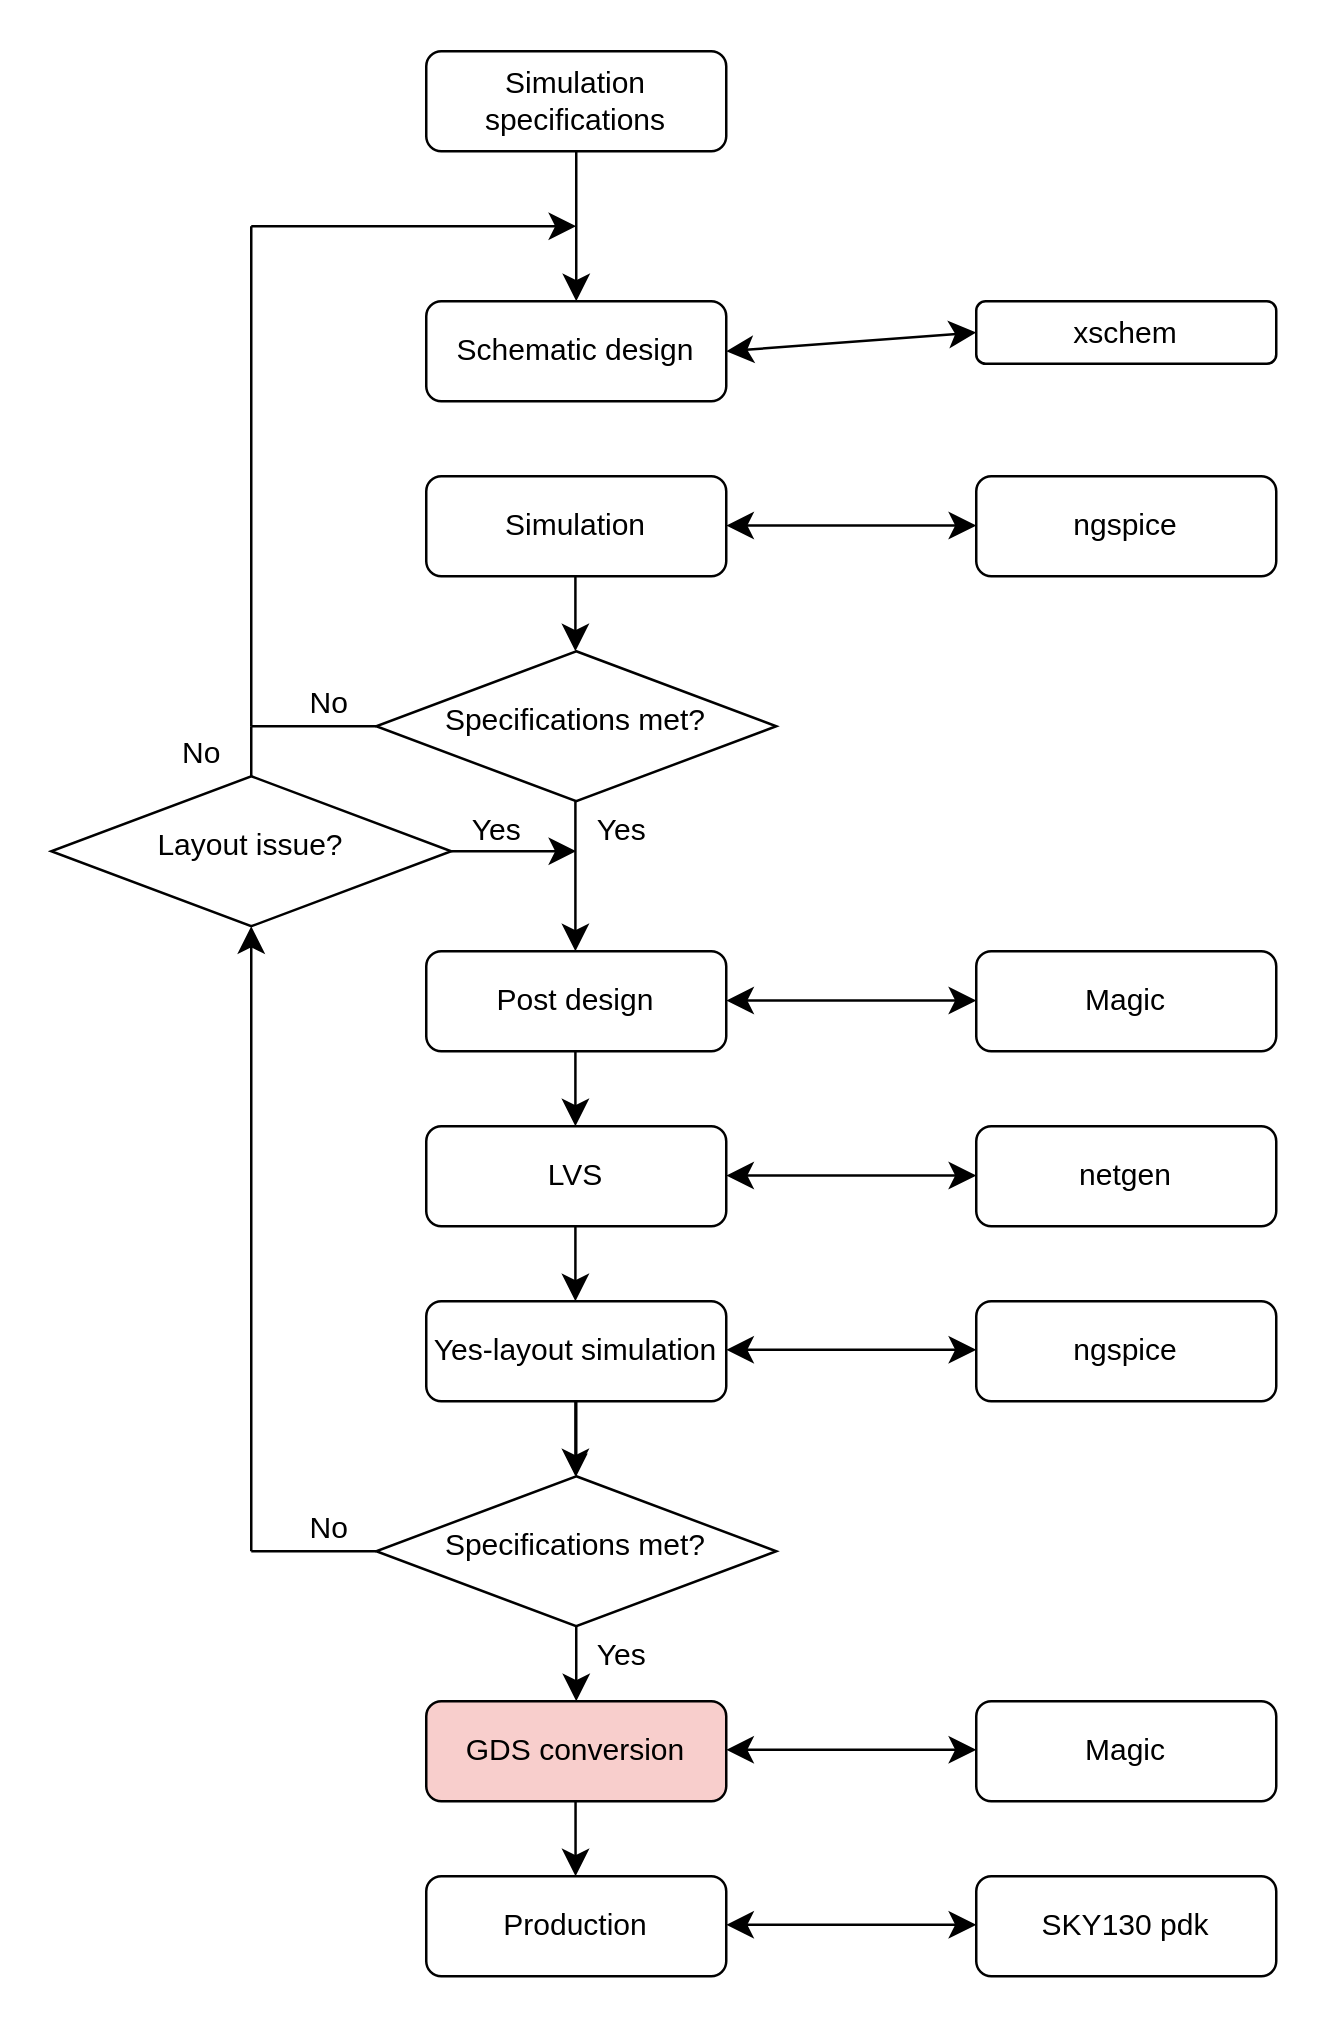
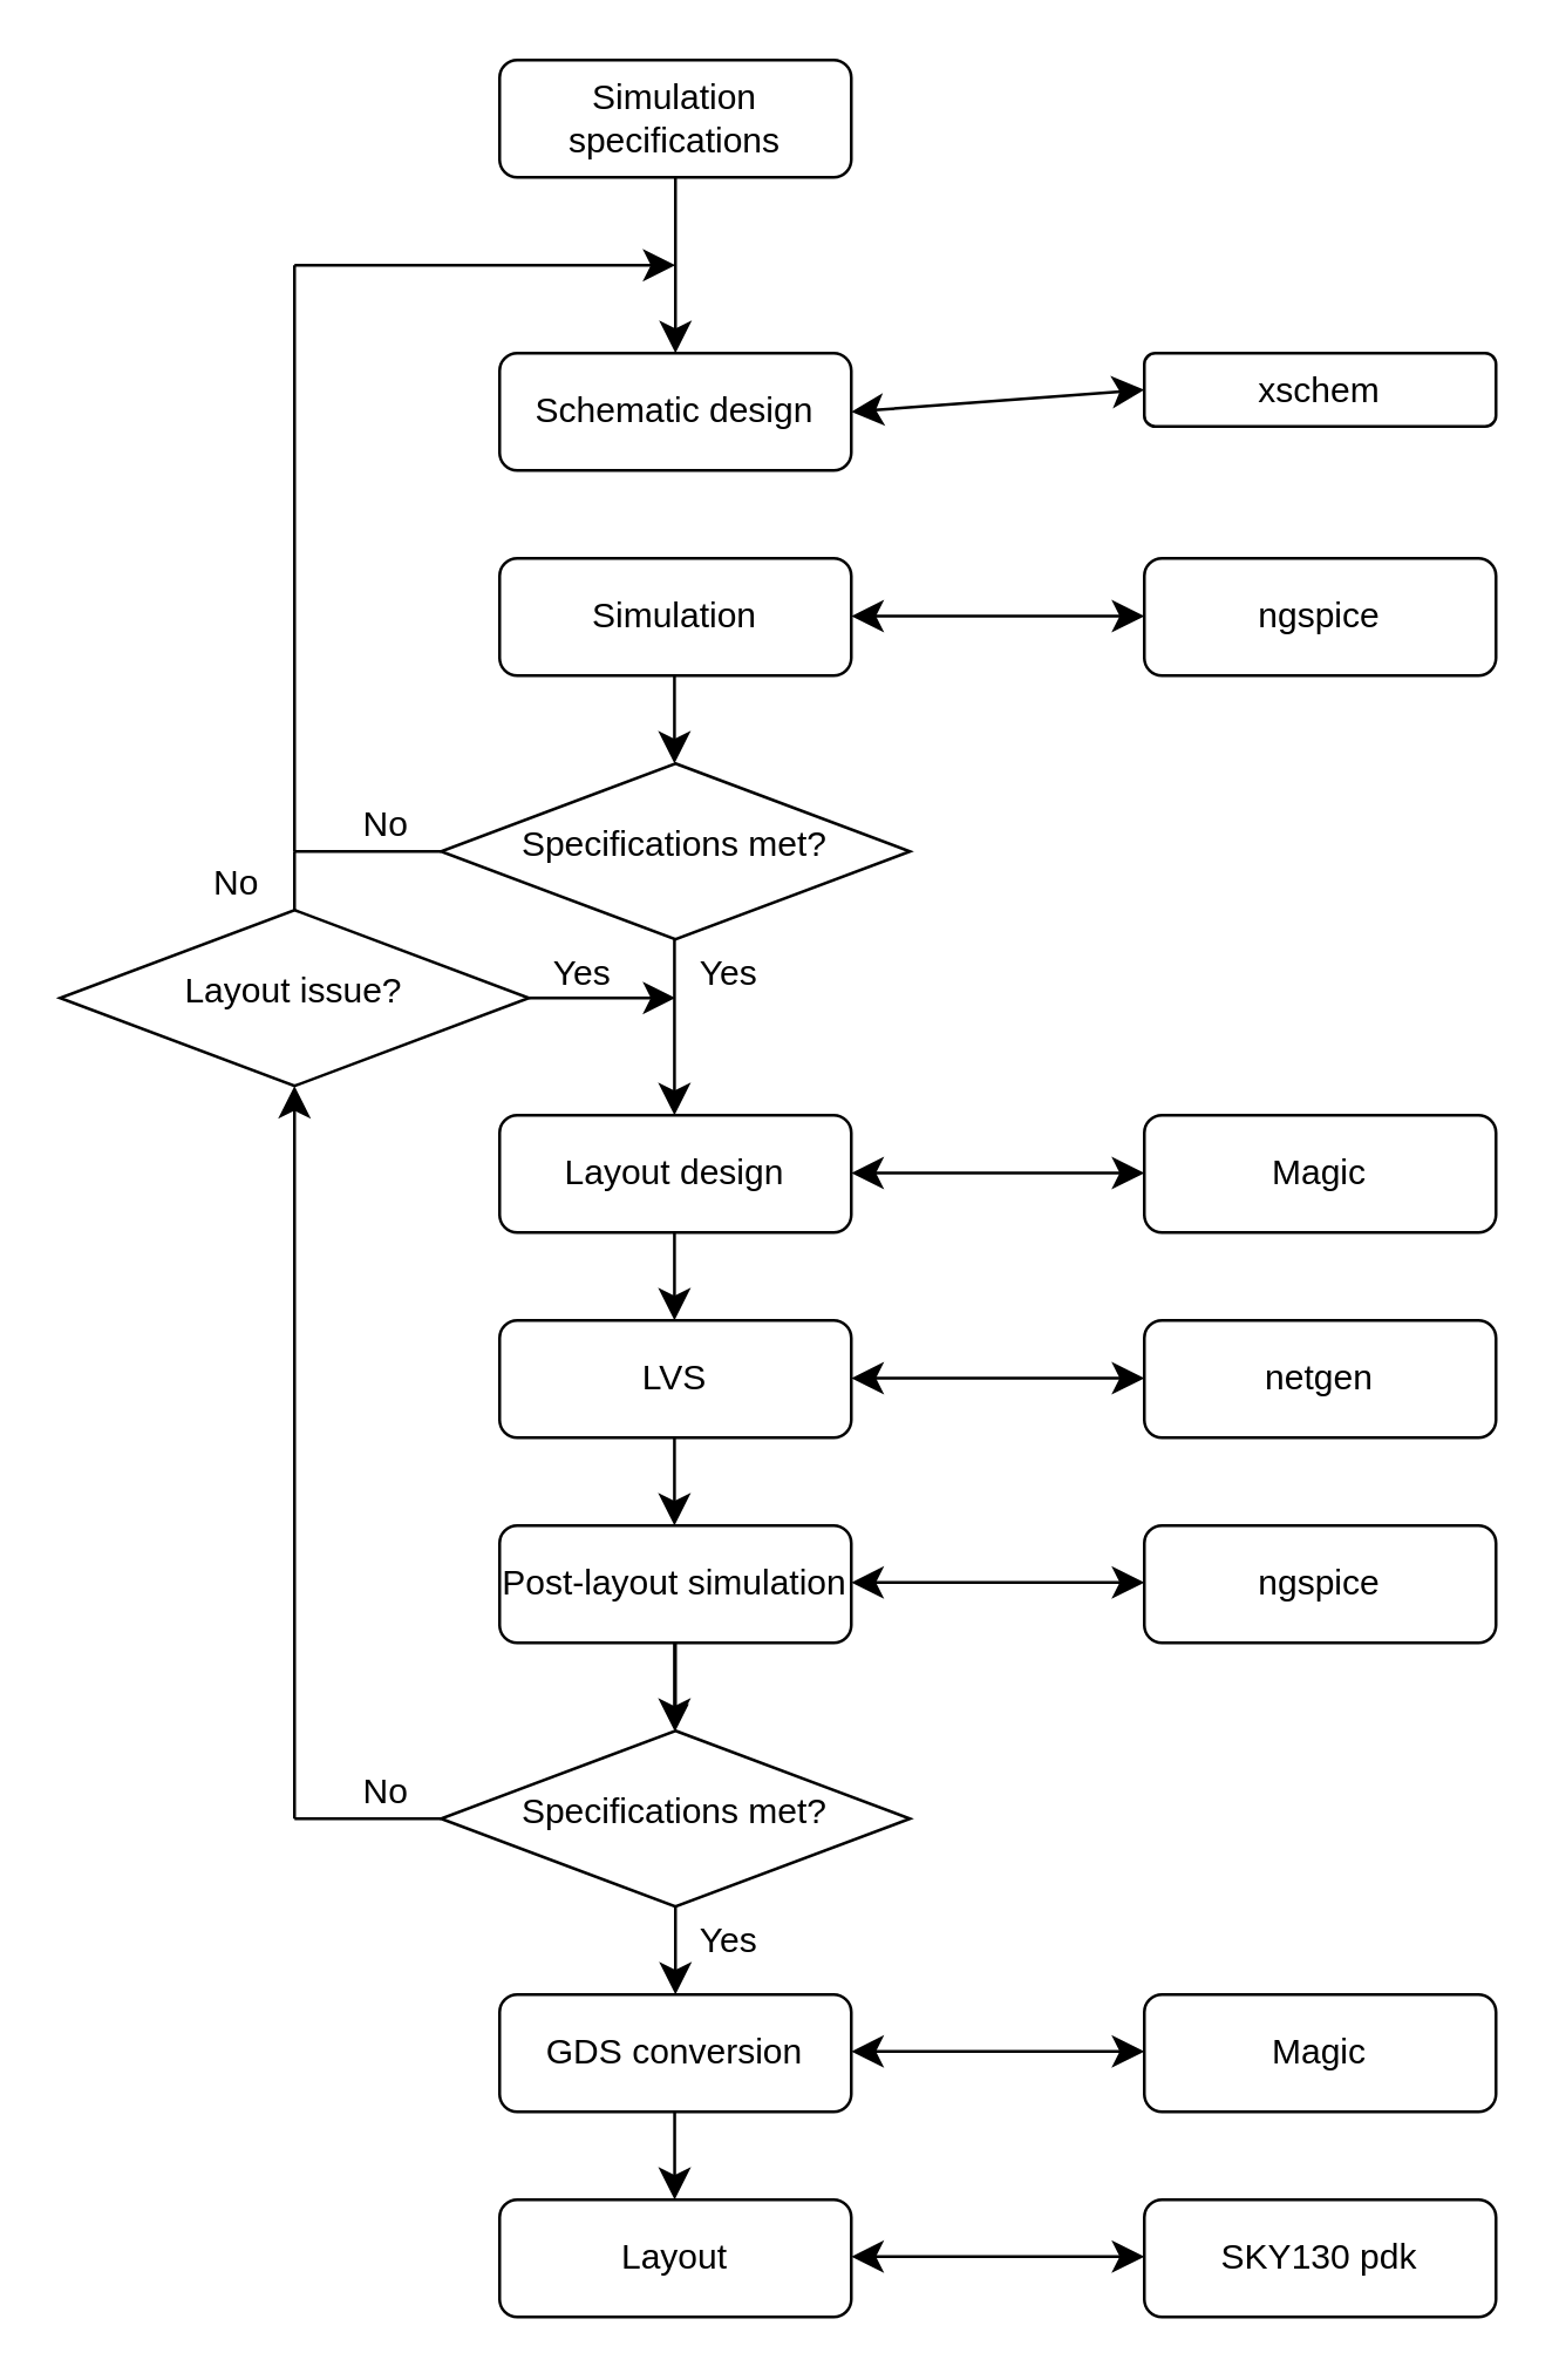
- <mxCell id="11" value="Post design" style="rounded=1;whiteSpace=wrap;html=1;fontSize=12;glass=0;strokeWidth=1;shadow=0;labelBackgroundColor=none;" parent="1" vertex="1"><mxGeometry x="170" y="380" width="120" height="40" as="geometry" /></mxCell>
+ <mxCell id="11" value="Layout design" style="rounded=1;whiteSpace=wrap;html=1;fontSize=12;glass=0;strokeWidth=1;shadow=0;labelBackgroundColor=none;" parent="1" vertex="1"><mxGeometry x="170" y="380" width="120" height="40" as="geometry" /></mxCell>
- <mxCell id="14" value="Yes-layout simulation" style="rounded=1;whiteSpace=wrap;html=1;fontSize=12;glass=0;strokeWidth=1;shadow=0;labelBackgroundColor=none;" parent="1" vertex="1"><mxGeometry x="170" y="520" width="120" height="40" as="geometry" /></mxCell>
+ <mxCell id="14" value="Post-layout simulation" style="rounded=1;whiteSpace=wrap;html=1;fontSize=12;glass=0;strokeWidth=1;shadow=0;labelBackgroundColor=none;" parent="1" vertex="1"><mxGeometry x="170" y="520" width="120" height="40" as="geometry" /></mxCell>
- <mxCell id="18" value="GDS conversion" style="rounded=1;whiteSpace=wrap;html=1;fontSize=12;glass=0;strokeWidth=1;shadow=0;labelBackgroundColor=none;fillColor=#f8cecc;" parent="1" vertex="1"><mxGeometry x="170" y="680" width="120" height="40" as="geometry" /></mxCell>
+ <mxCell id="18" value="GDS conversion" style="rounded=1;whiteSpace=wrap;html=1;fontSize=12;glass=0;strokeWidth=1;shadow=0;labelBackgroundColor=none;" parent="1" vertex="1"><mxGeometry x="170" y="680" width="120" height="40" as="geometry" /></mxCell>
- <mxCell id="33" value="Production" style="rounded=1;whiteSpace=wrap;html=1;fontSize=12;glass=0;strokeWidth=1;shadow=0;labelBackgroundColor=none;" parent="1" vertex="1"><mxGeometry x="170" y="750" width="120" height="40" as="geometry" /></mxCell>
+ <mxCell id="33" value="Layout" style="rounded=1;whiteSpace=wrap;html=1;fontSize=12;glass=0;strokeWidth=1;shadow=0;labelBackgroundColor=none;" parent="1" vertex="1"><mxGeometry x="170" y="750" width="120" height="40" as="geometry" /></mxCell>
